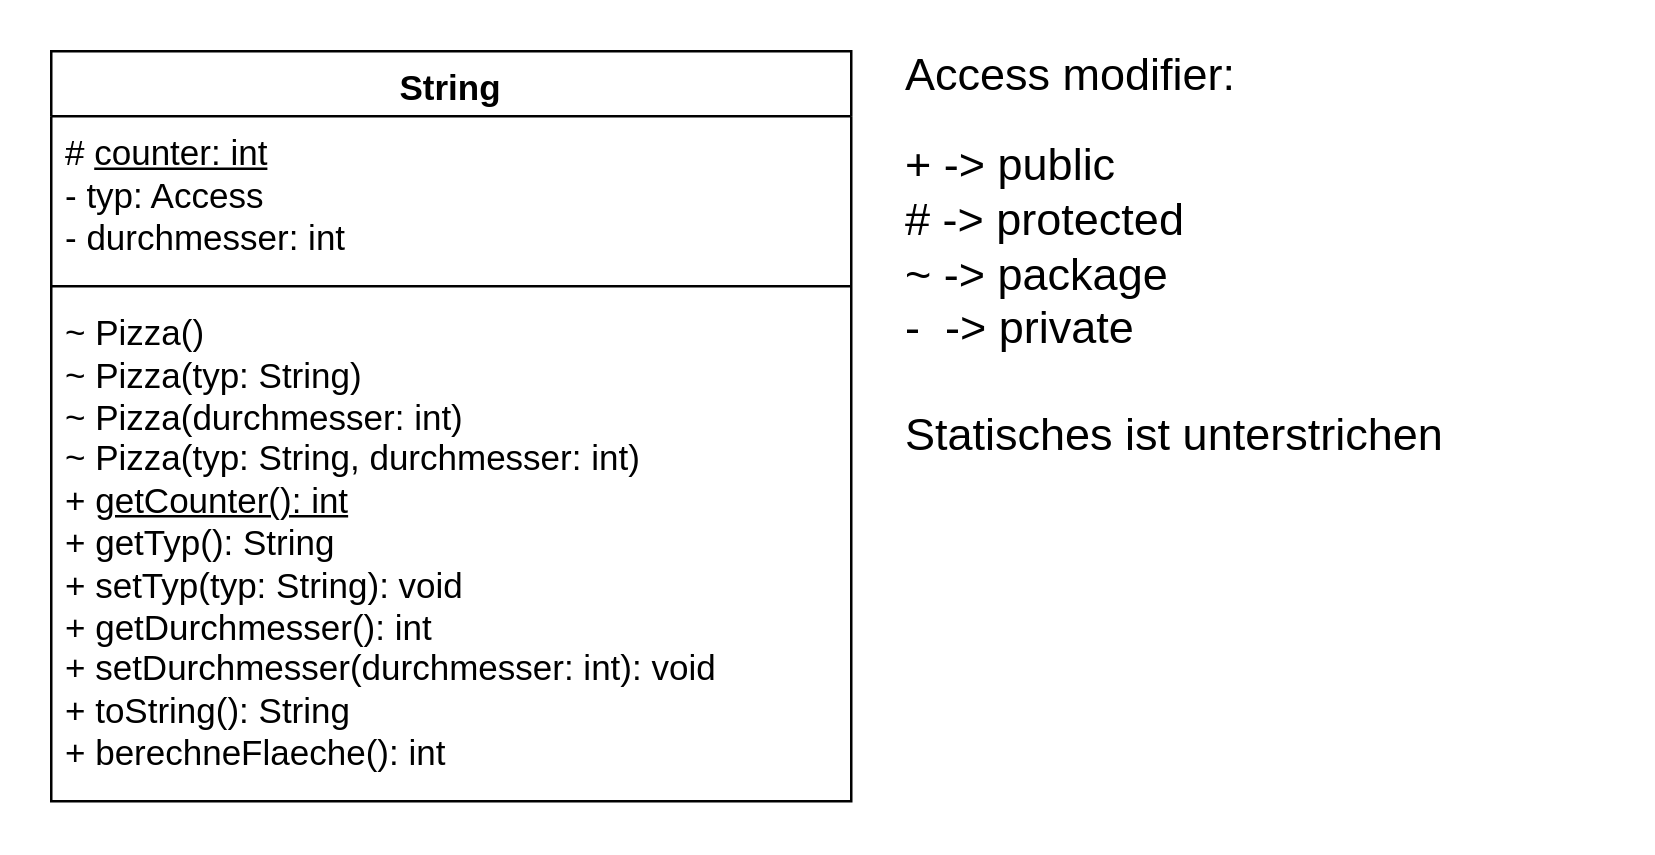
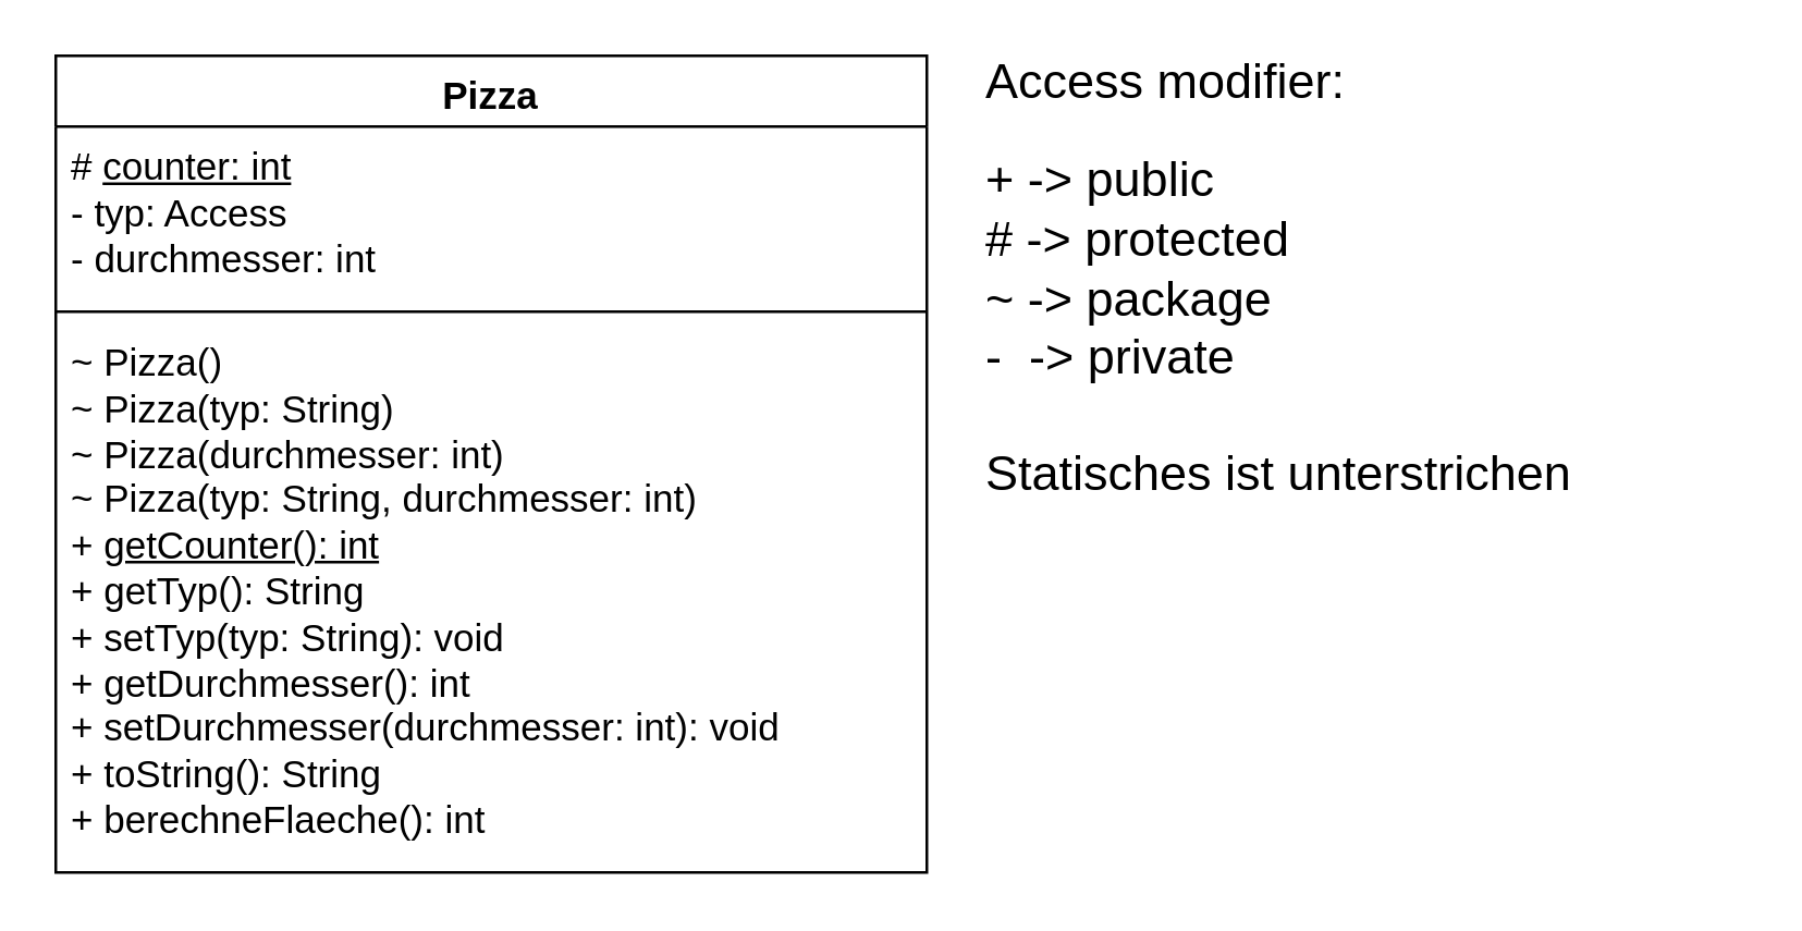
- <mxCell id="2" value="String" style="swimlane;fontStyle=1;align=center;verticalAlign=top;childLayout=stackLayout;horizontal=1;startSize=26;horizontalStack=0;resizeParent=1;resizeParentMax=0;resizeLast=0;collapsible=1;marginBottom=0;fontSize=14;" parent="1" vertex="1"><mxGeometry x="20" y="20" width="320" height="300" as="geometry" /></mxCell>
+ <mxCell id="2" value="Pizza" style="swimlane;fontStyle=1;align=center;verticalAlign=top;childLayout=stackLayout;horizontal=1;startSize=26;horizontalStack=0;resizeParent=1;resizeParentMax=0;resizeLast=0;collapsible=1;marginBottom=0;fontSize=14;" parent="1" vertex="1"><mxGeometry x="20" y="20" width="320" height="300" as="geometry" /></mxCell>
